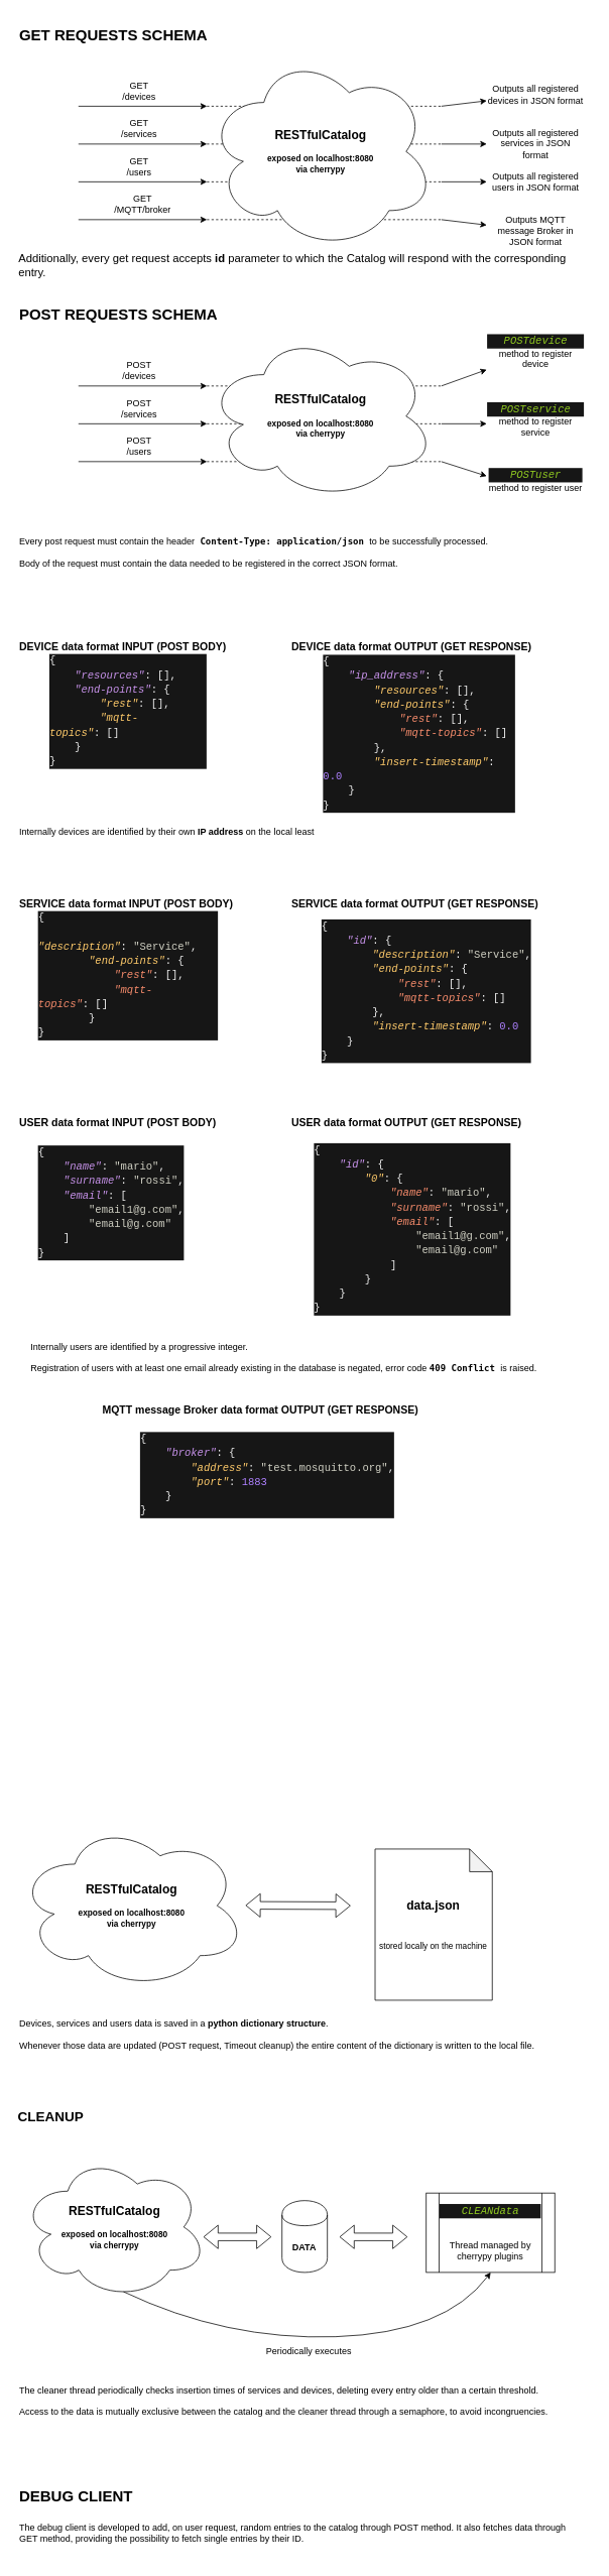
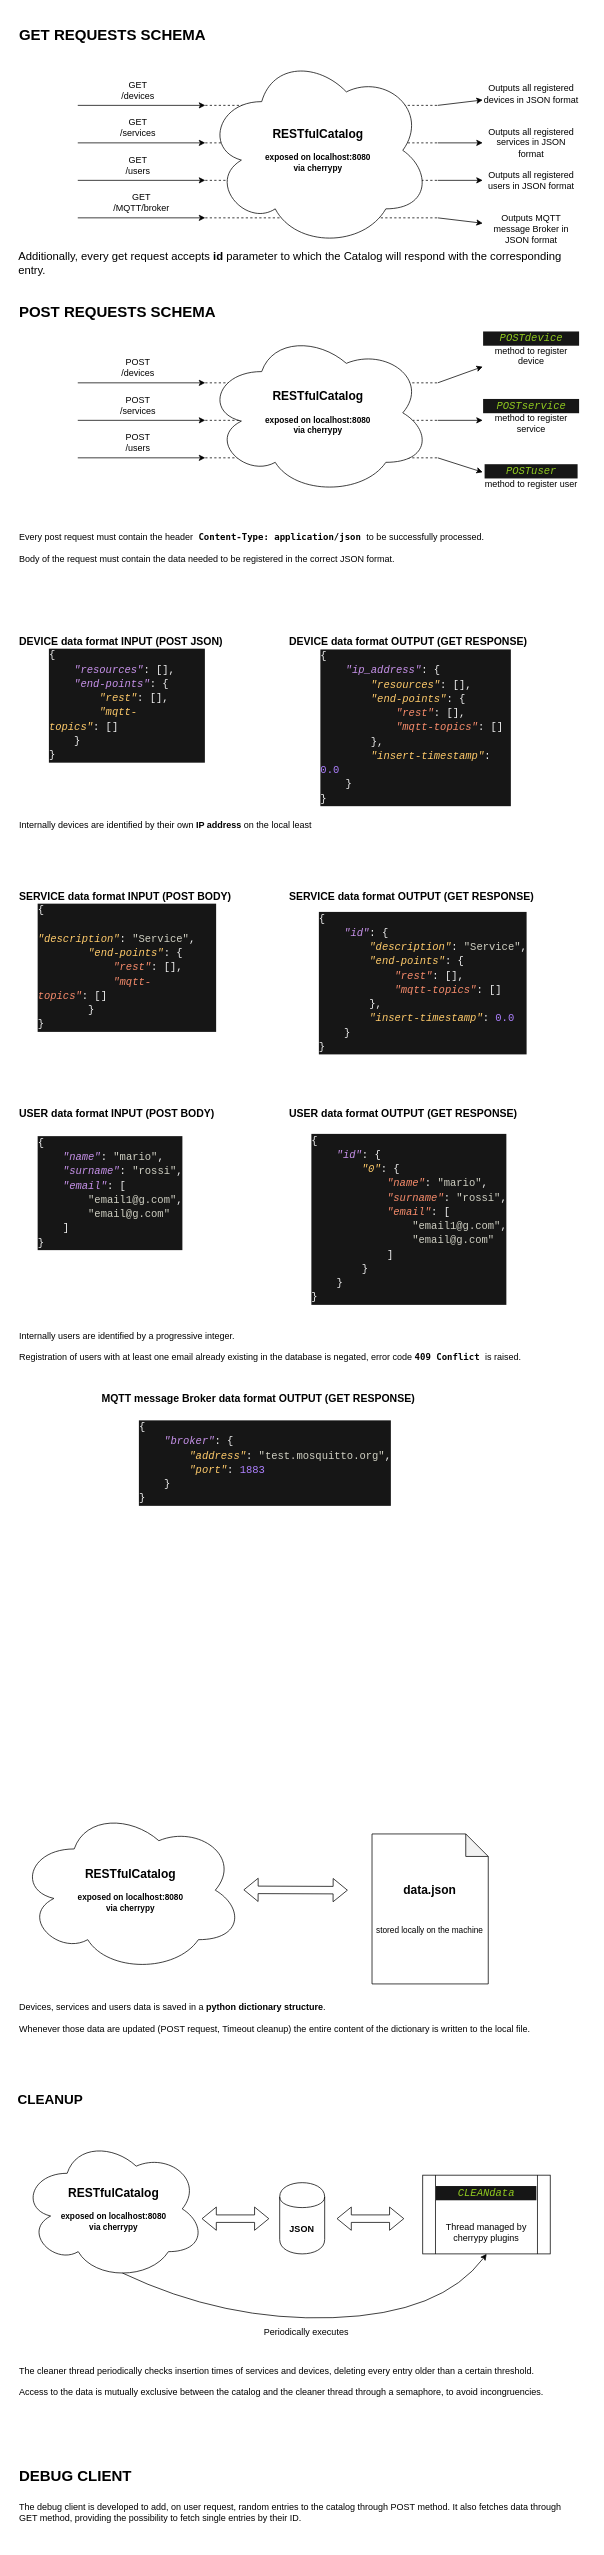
- <mxCell id="45" value="&lt;font style=&quot;font-size: 14px&quot;&gt;&lt;b&gt;&lt;font style=&quot;font-size: 14px&quot;&gt;DEVICE data format INPUT (POST BODY)&lt;/font&gt;&lt;/b&gt;&lt;/font&gt;" style="text;html=1;strokeColor=none;fillColor=none;align=left;verticalAlign=middle;whiteSpace=wrap;rounded=0;" vertex="1" parent="1"><mxGeometry x="23" y="840" width="280" height="30" as="geometry" /></mxCell>
+ <mxCell id="45" value="&lt;font style=&quot;font-size: 14px&quot;&gt;&lt;b&gt;&lt;font style=&quot;font-size: 14px&quot;&gt;DEVICE data format INPUT (POST JSON)&lt;/font&gt;&lt;/b&gt;&lt;/font&gt;" style="text;html=1;strokeColor=none;fillColor=none;align=left;verticalAlign=middle;whiteSpace=wrap;rounded=0;" vertex="1" parent="1"><mxGeometry x="23" y="840" width="280" height="30" as="geometry" /></mxCell>
- <mxCell id="63" value="&lt;div&gt;Internally users are identified by a progressive integer.&lt;/div&gt;&lt;div&gt;&lt;br&gt;&lt;/div&gt;&lt;div&gt;Registration of users with at least one email already existing in the database is negated, error code &lt;strong&gt;&lt;code&gt;409 Conflict &lt;/code&gt;&lt;/strong&gt;&lt;code&gt;&lt;font face=&quot;Helvetica&quot;&gt;is raised.&lt;/font&gt;&lt;br&gt;&lt;/code&gt;&lt;strong&gt;&lt;code&gt;&lt;/code&gt;&lt;/strong&gt;&lt;/div&gt;" style="text;html=1;strokeColor=none;fillColor=none;align=left;verticalAlign=middle;whiteSpace=wrap;rounded=0;" vertex="1" parent="1"><mxGeometry x="38" y="1760" width="760" height="70" as="geometry" /></mxCell>
+ <mxCell id="63" value="&lt;div&gt;Internally users are identified by a progressive integer.&lt;/div&gt;&lt;div&gt;&lt;br&gt;&lt;/div&gt;&lt;div&gt;Registration of users with at least one email already existing in the database is negated, error code &lt;strong&gt;&lt;code&gt;409 Conflict &lt;/code&gt;&lt;/strong&gt;&lt;code&gt;&lt;font face=&quot;Helvetica&quot;&gt;is raised.&lt;/font&gt;&lt;br&gt;&lt;/code&gt;&lt;strong&gt;&lt;code&gt;&lt;/code&gt;&lt;/strong&gt;&lt;/div&gt;" style="text;html=1;strokeColor=none;fillColor=none;align=left;verticalAlign=middle;whiteSpace=wrap;rounded=0;" vertex="1" parent="1"><mxGeometry x="23" y="1760" width="760" height="70" as="geometry" /></mxCell>
- <mxCell id="73" value="&lt;div align=&quot;center&quot;&gt;&lt;b&gt;DATA&lt;/b&gt;&lt;/div&gt;" style="shape=cylinder;whiteSpace=wrap;html=1;boundedLbl=1;backgroundOutline=1;align=center;" vertex="1" parent="1"><mxGeometry x="372.25" y="2910" width="60" height="95" as="geometry" /></mxCell>
+ <mxCell id="73" value="&lt;div align=&quot;center&quot;&gt;&lt;b&gt;JSON&lt;/b&gt;&lt;/div&gt;" style="shape=cylinder;whiteSpace=wrap;html=1;boundedLbl=1;backgroundOutline=1;align=center;" vertex="1" parent="1"><mxGeometry x="372.25" y="2910" width="60" height="95" as="geometry" /></mxCell>
